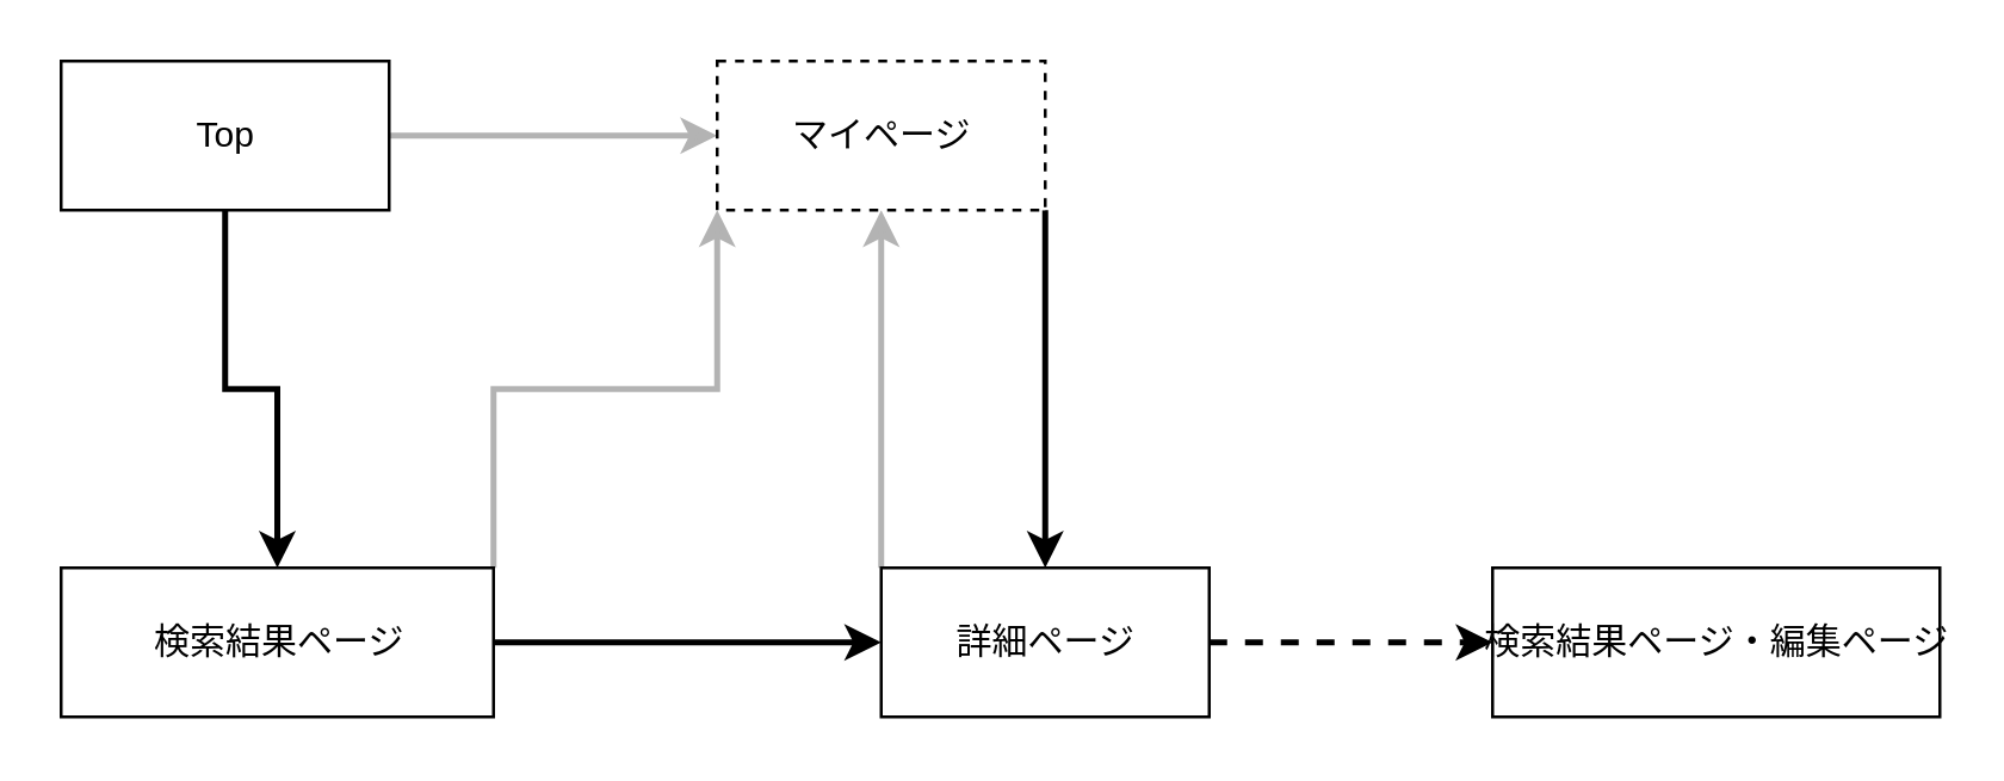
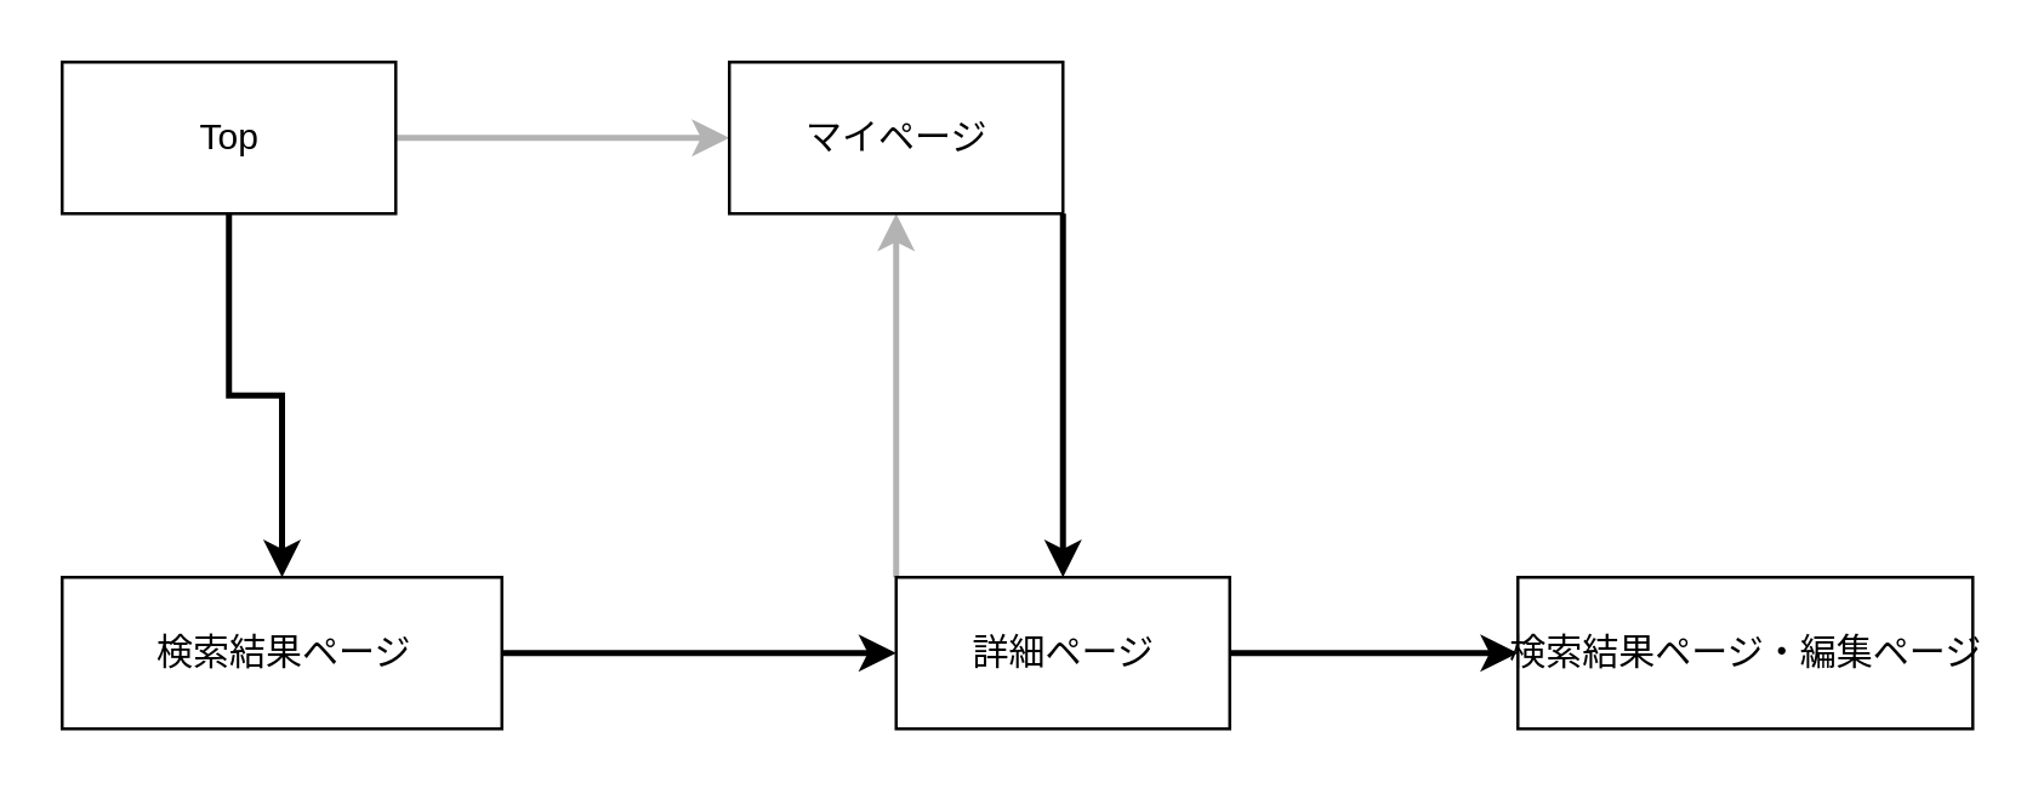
- <mxCell id="12" value="マイページ" style="html=1;dashed=1;" vertex="1" parent="1"><mxGeometry x="240" y="20" width="110" height="50" as="geometry" /></mxCell>
+ <mxCell id="12" value="マイページ" style="html=1;" vertex="1" parent="1"><mxGeometry x="240" y="20" width="110" height="50" as="geometry" /></mxCell>
- <mxCell id="6" style="edgeStyle=orthogonalEdgeStyle;rounded=0;orthogonalLoop=1;jettySize=auto;html=1;exitX=1;exitY=0;exitDx=0;exitDy=0;entryX=0;entryY=1;entryDx=0;entryDy=0;strokeColor=#B3B3B3;strokeWidth=2;" edge="1" parent="1" source="7" target="12"><mxGeometry relative="1" as="geometry" /></mxCell>
- <mxCell id="8" style="edgeStyle=orthogonalEdgeStyle;rounded=0;orthogonalLoop=1;jettySize=auto;html=1;exitX=1;exitY=0.5;exitDx=0;exitDy=0;entryX=0;entryY=0.5;entryDx=0;entryDy=0;strokeWidth=2;dashed=1;" edge="1" parent="1" source="10" target="13"><mxGeometry relative="1" as="geometry" /></mxCell>
+ <mxCell id="8" style="edgeStyle=orthogonalEdgeStyle;rounded=0;orthogonalLoop=1;jettySize=auto;html=1;exitX=1;exitY=0.5;exitDx=0;exitDy=0;entryX=0;entryY=0.5;entryDx=0;entryDy=0;strokeWidth=2;" edge="1" parent="1" source="10" target="13"><mxGeometry relative="1" as="geometry" /></mxCell>
